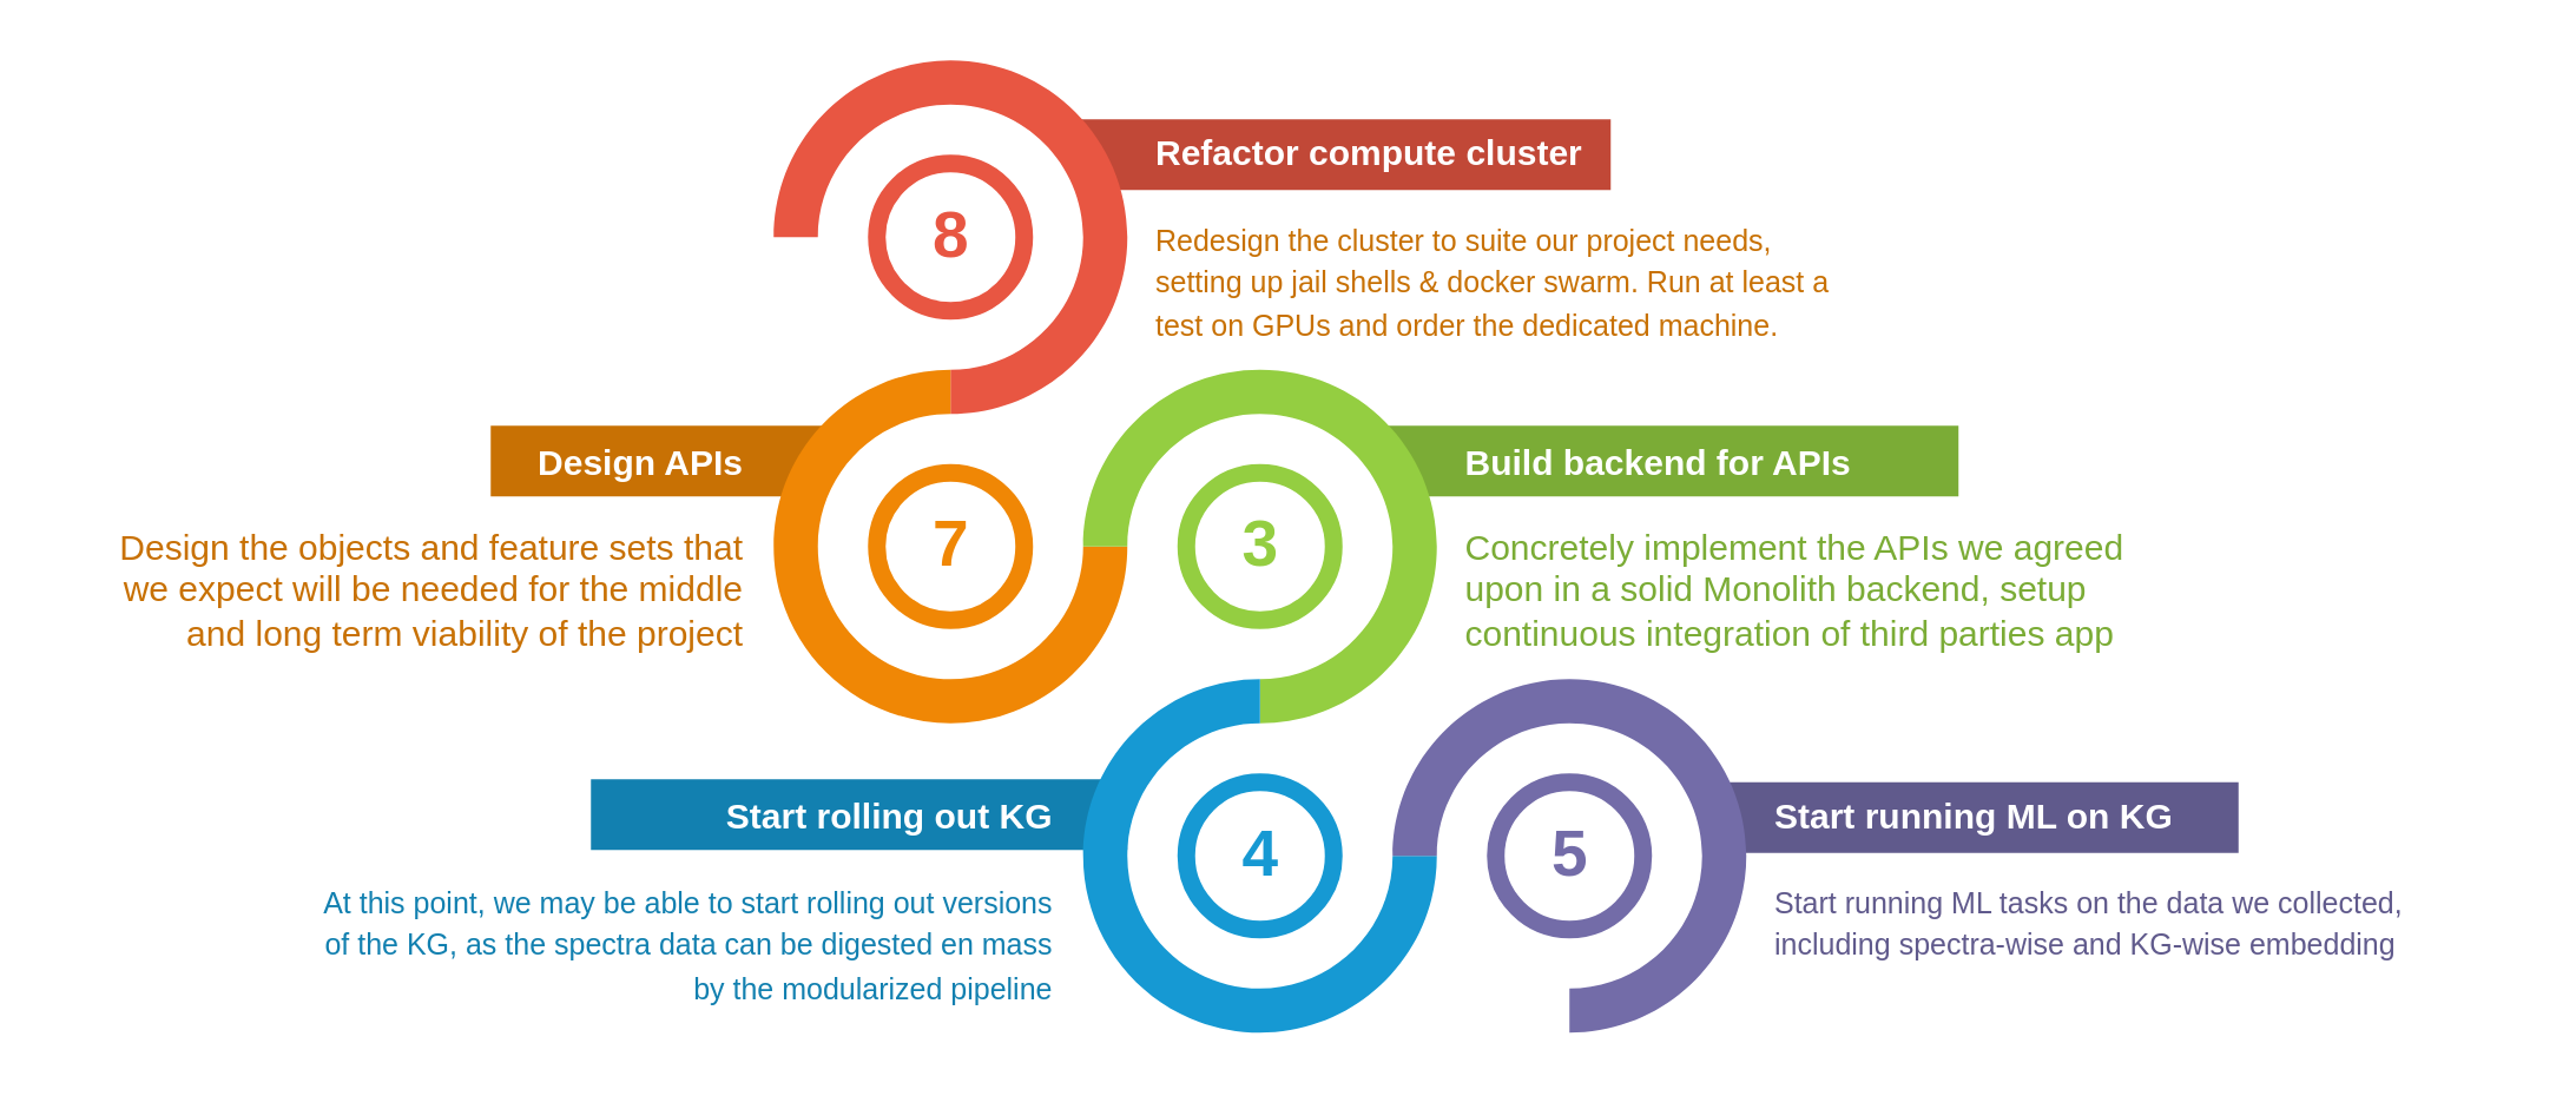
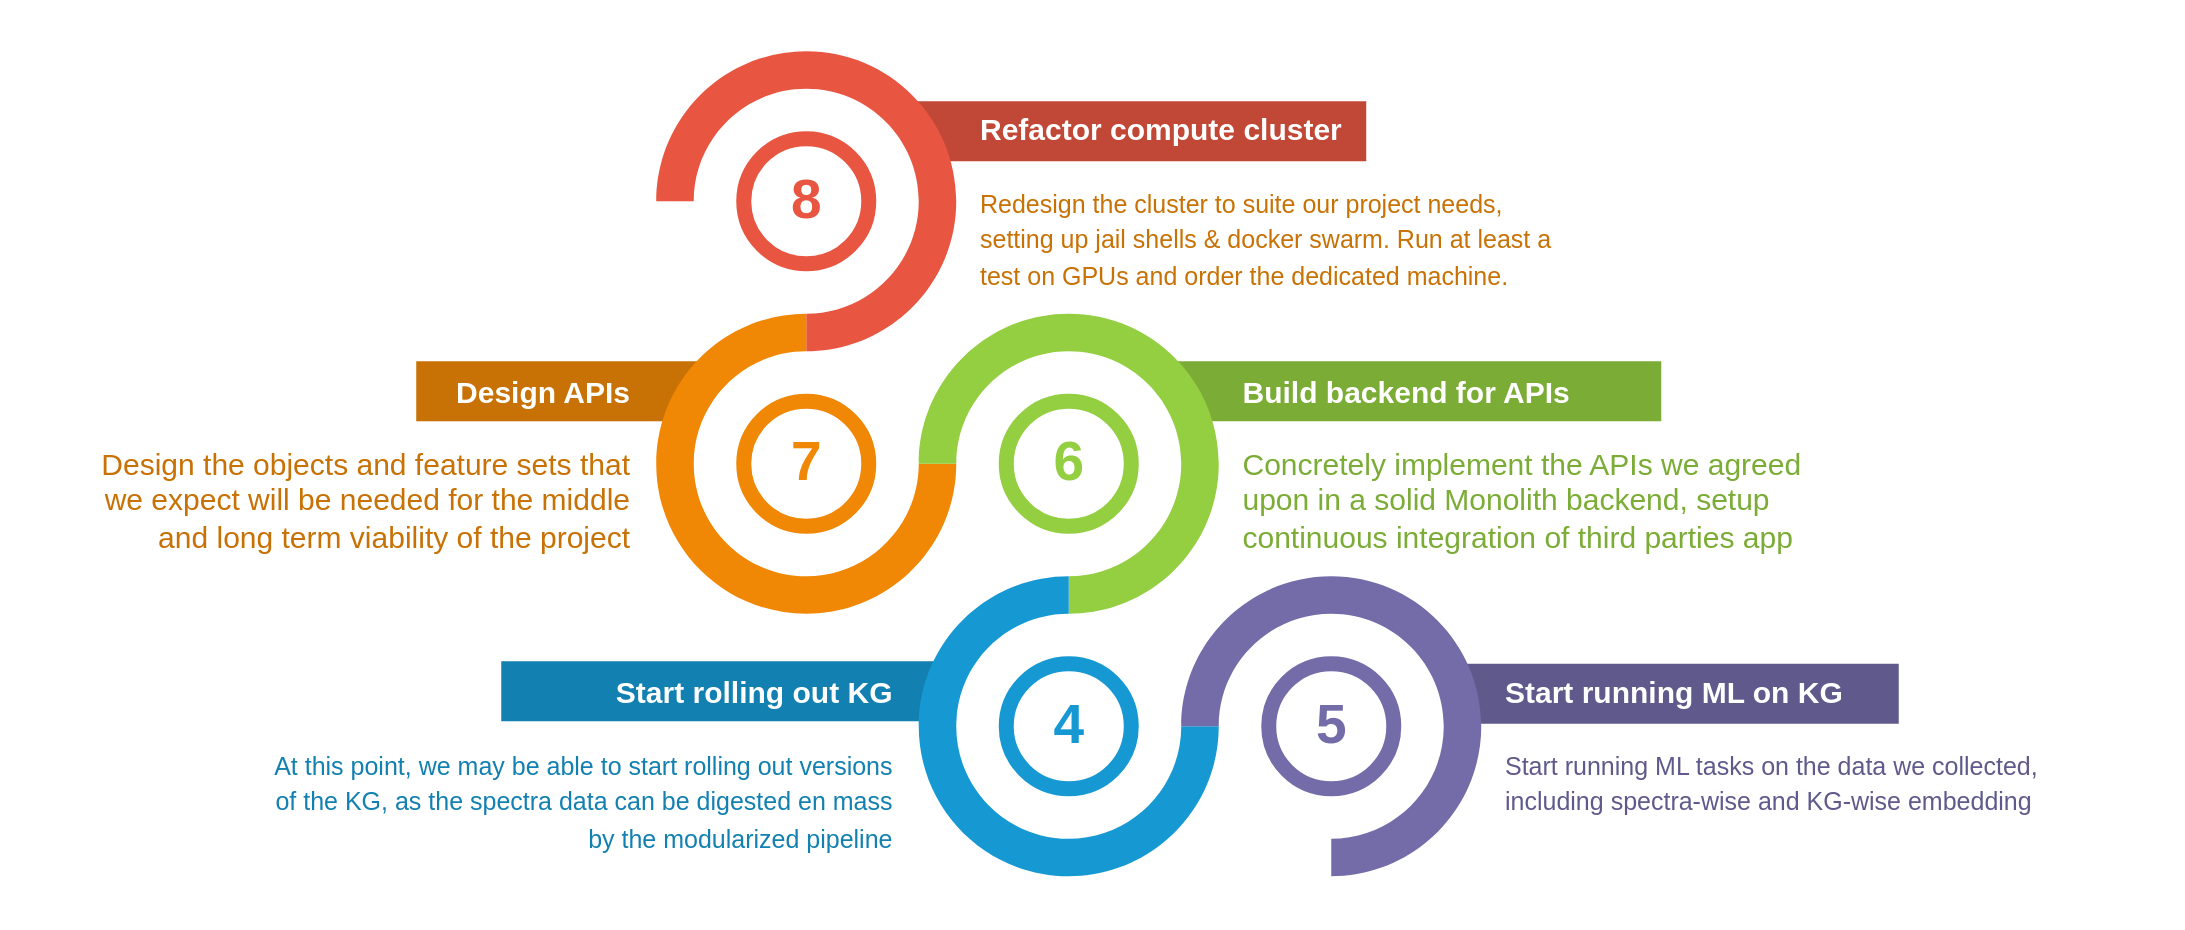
- <mxCell id="17" value="3" style="shape=ellipse;strokeWidth=6;fillColor=#ffffff;strokeColor=#94CE41;fontSize=22;html=1;fontStyle=1;fontColor=#94CE41;shadow=0;align=center;" vertex="1" parent="1"><mxGeometry x="402" y="160" width="50" height="50" as="geometry" /></mxCell>
+ <mxCell id="17" value="6" style="shape=ellipse;strokeWidth=6;fillColor=#ffffff;strokeColor=#94CE41;fontSize=22;html=1;fontStyle=1;fontColor=#94CE41;shadow=0;align=center;" vertex="1" parent="1"><mxGeometry x="402" y="160" width="50" height="50" as="geometry" /></mxCell>
